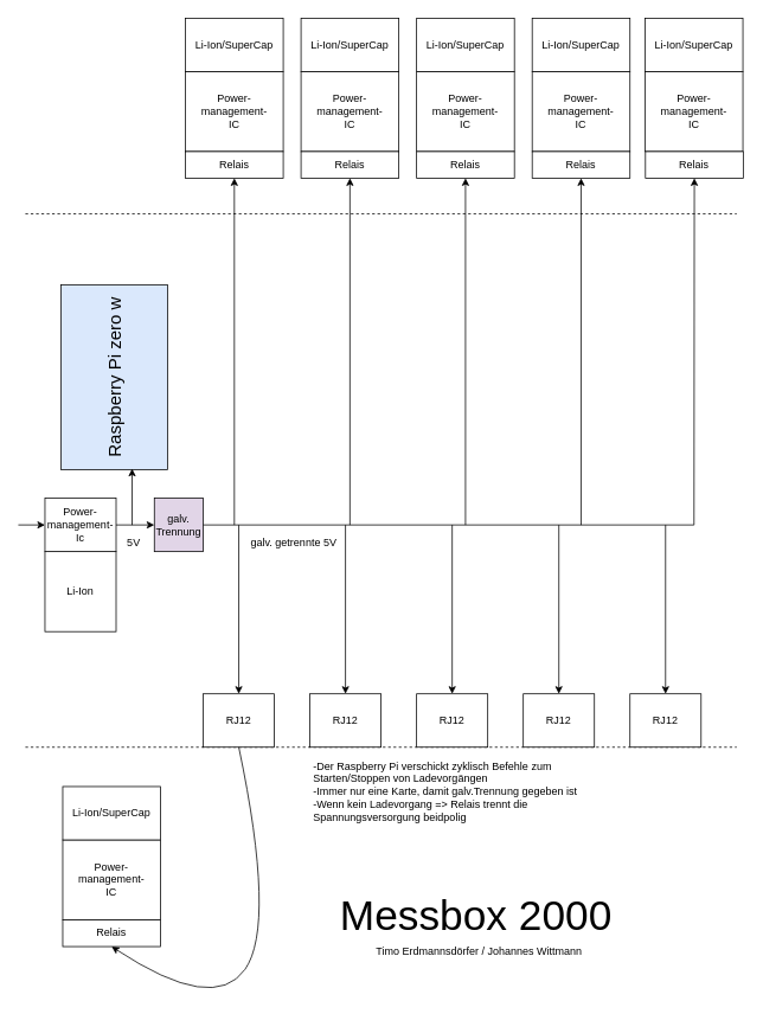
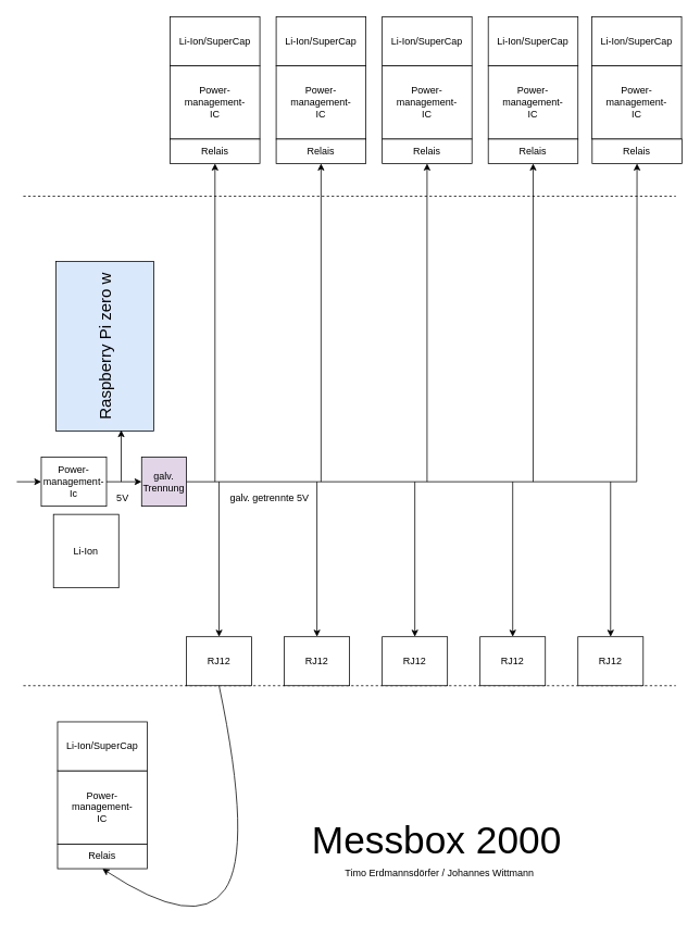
- <mxCell id="28" value="Li-Ion" style="rounded=0;whiteSpace=wrap;html=1;" parent="1" vertex="1"><mxGeometry x="50" y="620" width="80" height="90" as="geometry" /></mxCell>
+ <mxCell id="28" value="Li-Ion" style="rounded=0;whiteSpace=wrap;html=1;" parent="1" vertex="1"><mxGeometry x="65" y="630" width="80" height="90" as="geometry" /></mxCell>
- <mxCell id="49" value="-Der Raspberry Pi verschickt zyklisch Befehle zum Starten/Stoppen von Ladevorgängen &lt;br&gt;-Immer nur eine Karte, damit galv.Trennung gegeben ist&lt;br&gt;-Wenn kein Ladevorgang =&amp;gt; Relais trennt die Spannungsversorgung beidpolig" style="text;html=1;strokeColor=none;fillColor=none;align=left;verticalAlign=middle;whiteSpace=wrap;rounded=0;" parent="1" vertex="1"><mxGeometry x="350" y="850" width="350" height="80" as="geometry" /></mxCell>
